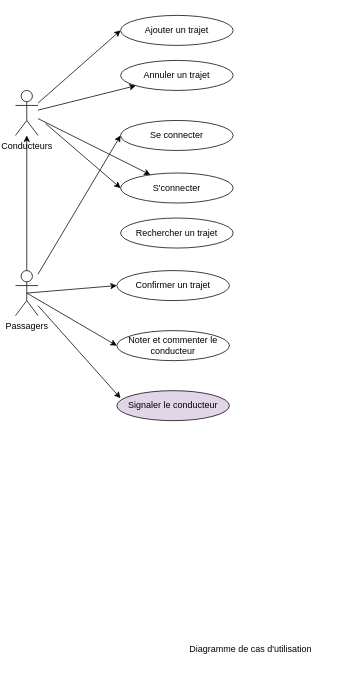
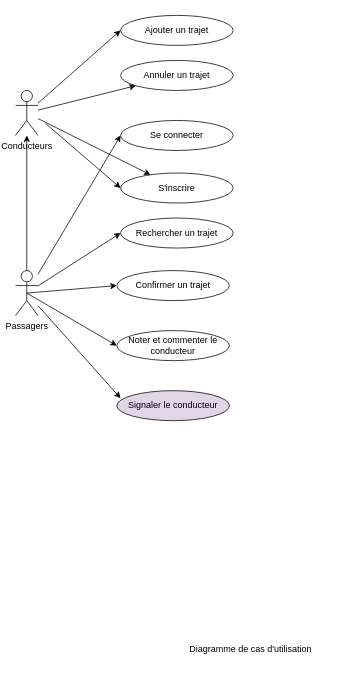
- <mxCell id="11" value="S'connecter" style="ellipse;whiteSpace=wrap;html=1;" vertex="1" parent="1"><mxGeometry x="160" y="230" width="150" height="40" as="geometry" /></mxCell>
+ <mxCell id="11" value="S'inscrire" style="ellipse;whiteSpace=wrap;html=1;" vertex="1" parent="1"><mxGeometry x="160" y="230" width="150" height="40" as="geometry" /></mxCell>
+ <mxCell id="17" value="" style="endArrow=classic;html=1;rounded=0;fontFamily=Helvetica;fontSize=12;fontColor=default;entryX=0;entryY=0.5;entryDx=0;entryDy=0;" edge="1" parent="1" source="2" target="5"><mxGeometry width="50" height="50" relative="1" as="geometry"><mxPoint x="70" y="313" as="sourcePoint" /><mxPoint x="180" y="260" as="targetPoint" /></mxGeometry></mxCell>
